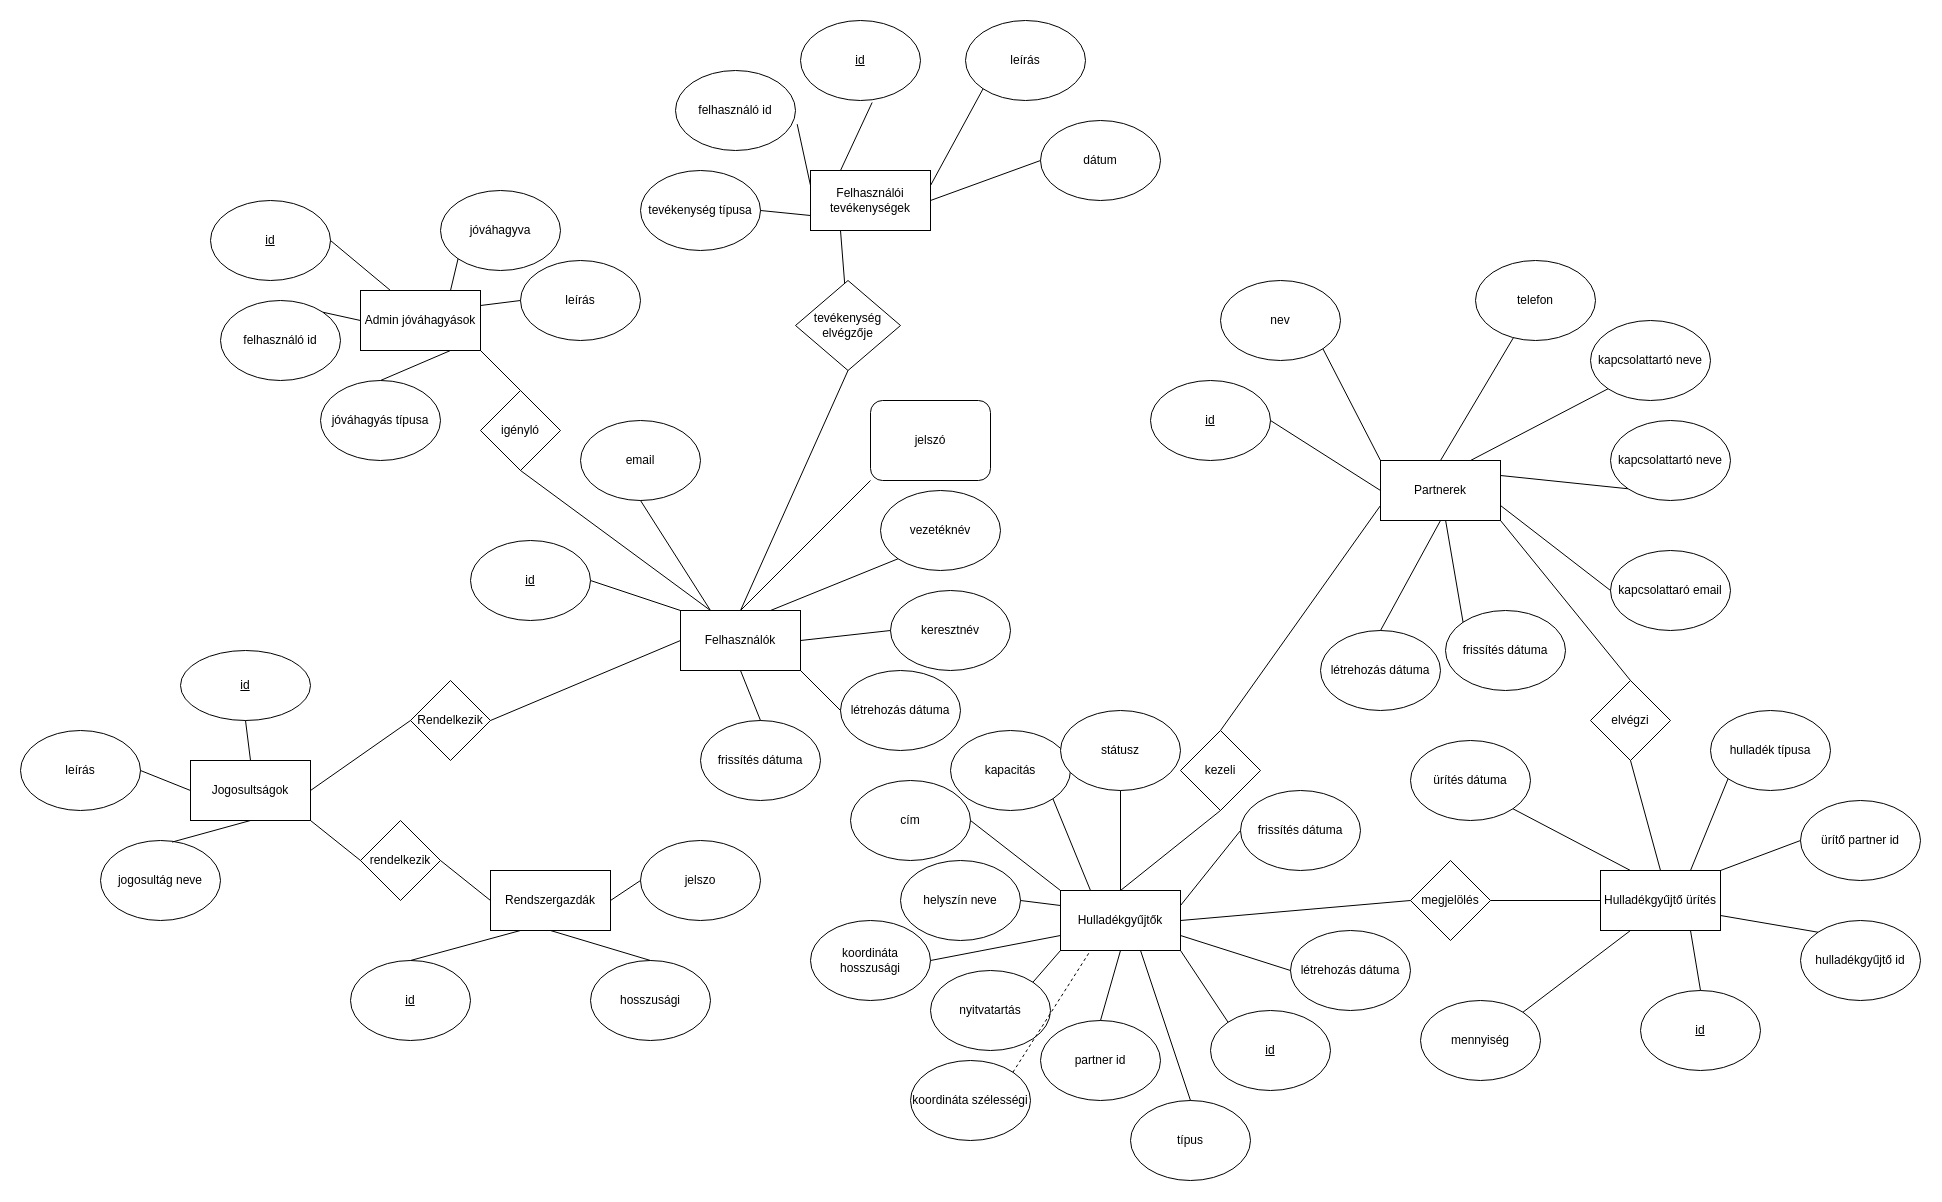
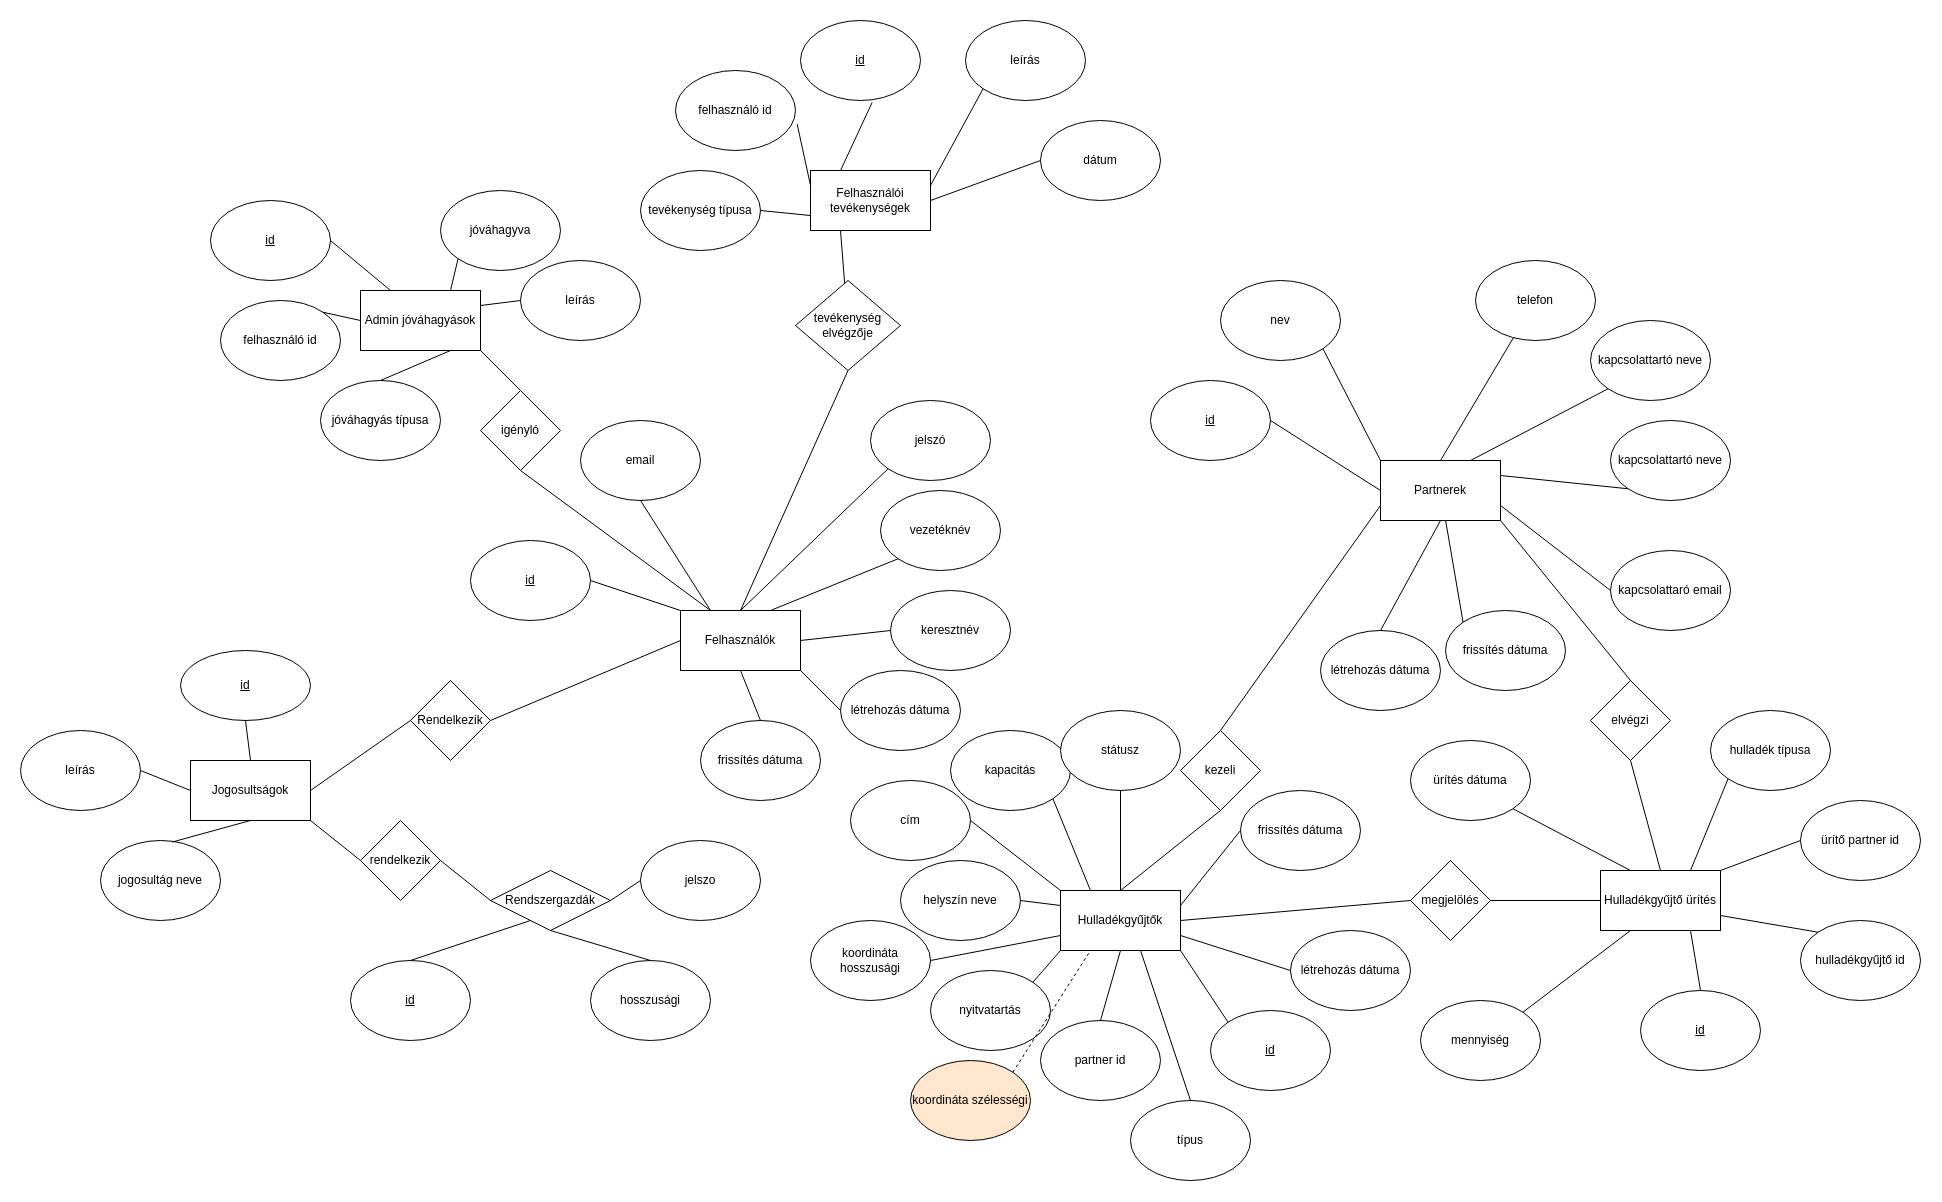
- <mxCell id="23" value="jelszó" style="whiteSpace=wrap;html=1;rounded=1;" vertex="1" parent="1"><mxGeometry x="870" y="400" width="120" height="80" as="geometry" /></mxCell>
+ <mxCell id="23" value="jelszó" style="ellipse;whiteSpace=wrap;html=1;" vertex="1" parent="1"><mxGeometry x="870" y="400" width="120" height="80" as="geometry" /></mxCell>
- <mxCell id="7" value="Rendszergazdák" style="rounded=0;whiteSpace=wrap;html=1;" vertex="1" parent="1"><mxGeometry x="490" y="870" width="120" height="60" as="geometry" /></mxCell>
+ <mxCell id="7" value="Rendszergazdák" style="rhombus;whiteSpace=wrap;html=1;" vertex="1" parent="1"><mxGeometry x="490" y="870" width="120" height="60" as="geometry" /></mxCell>
- <mxCell id="62" value="koordináta szélességi" style="ellipse;whiteSpace=wrap;html=1;" vertex="1" parent="1"><mxGeometry x="910" y="1060" width="120" height="80" as="geometry" /></mxCell>
+ <mxCell id="62" value="koordináta szélességi" style="ellipse;whiteSpace=wrap;html=1;fillColor=#ffe6cc;" vertex="1" parent="1"><mxGeometry x="910" y="1060" width="120" height="80" as="geometry" /></mxCell>
